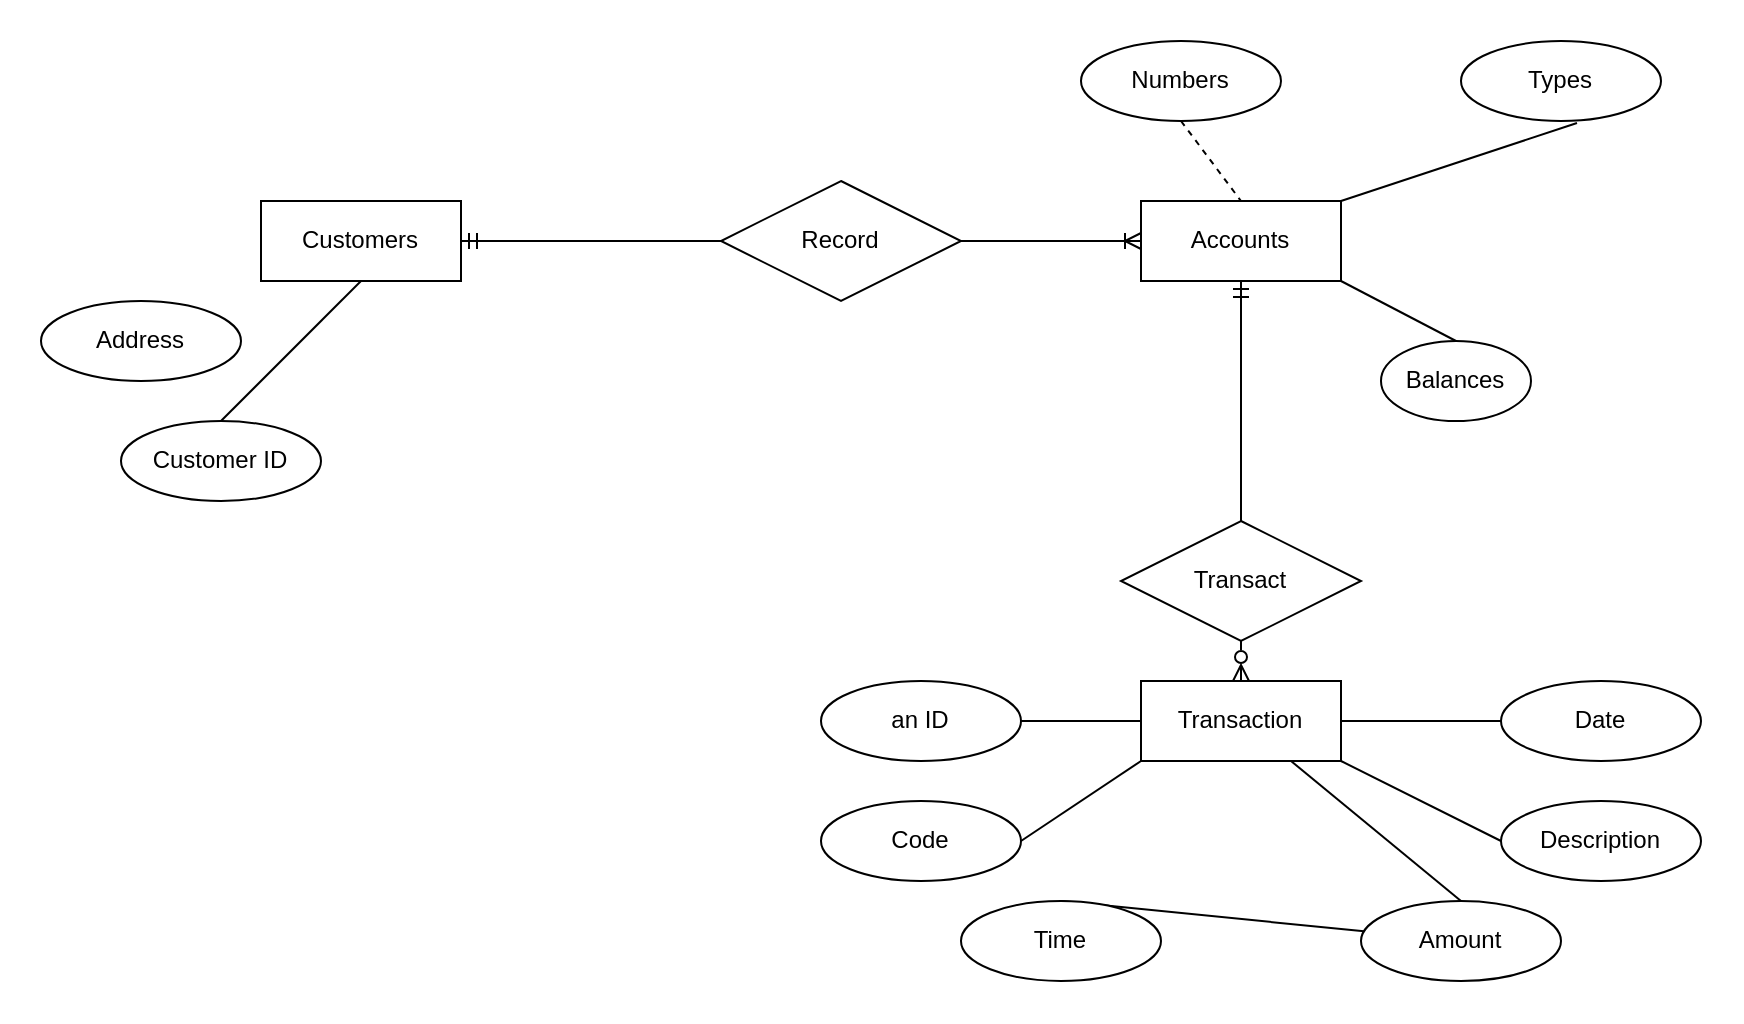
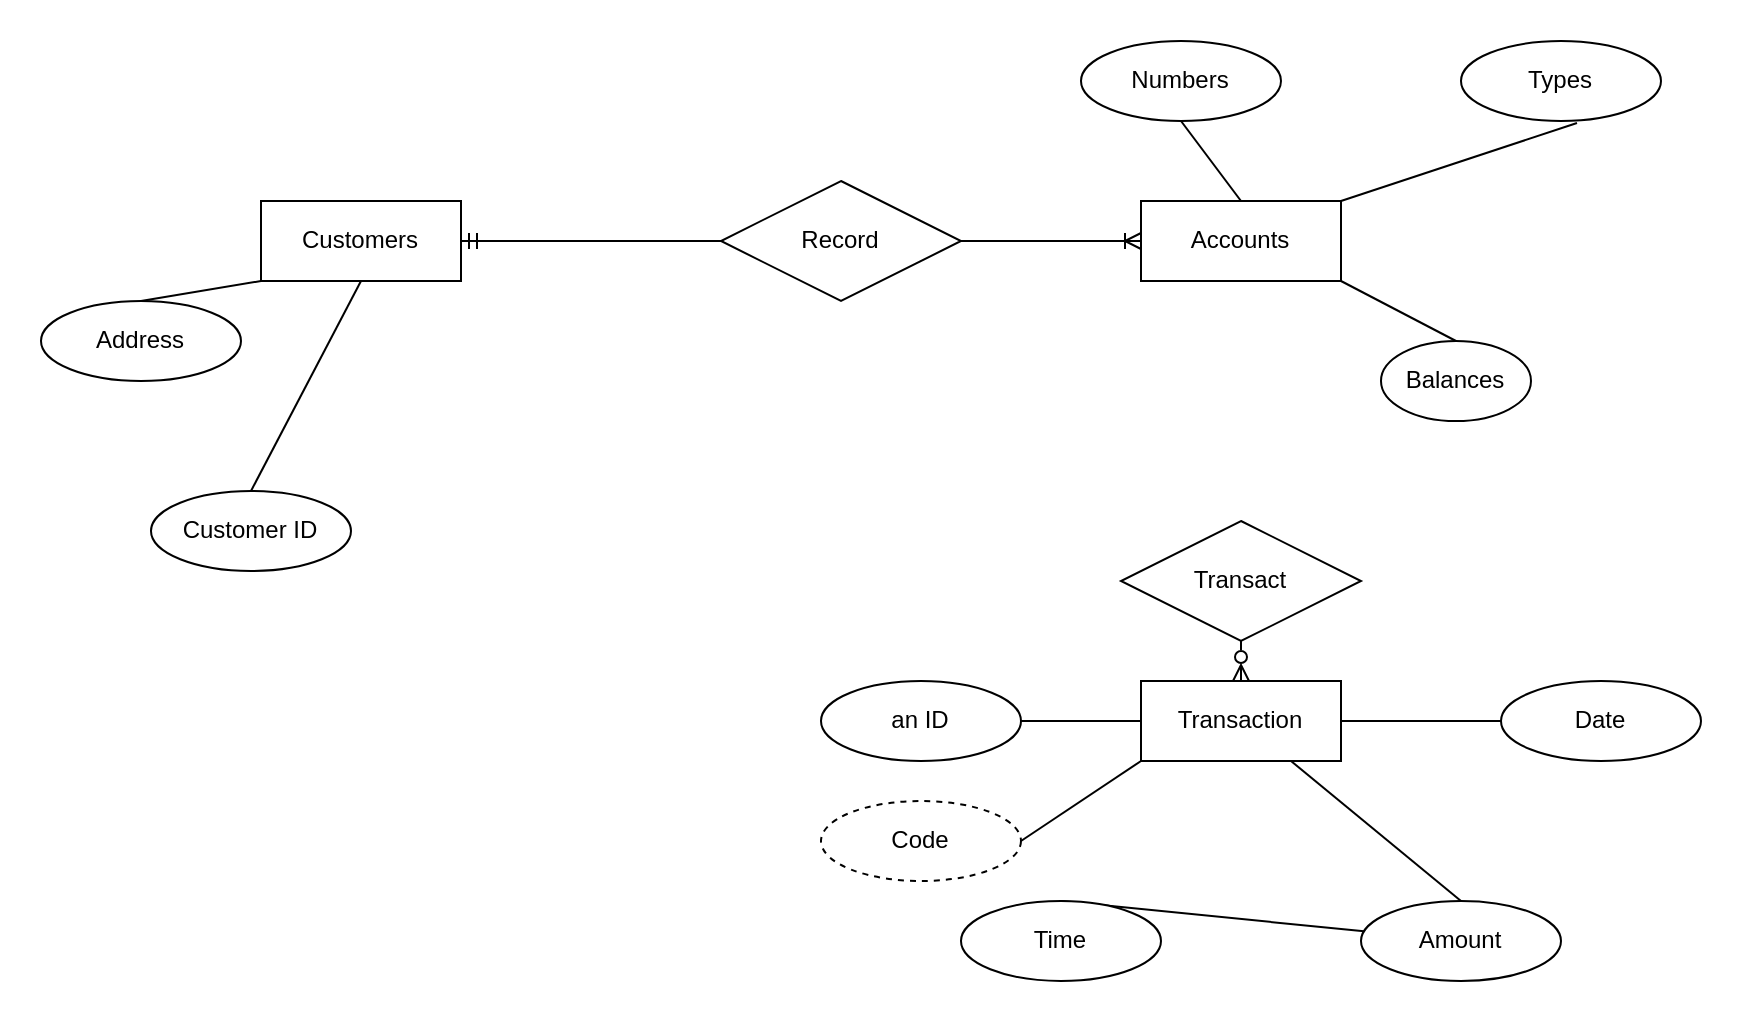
- <mxCell id="12" style="edgeStyle=none;rounded=0;orthogonalLoop=1;jettySize=auto;html=1;exitX=0.5;exitY=1;exitDx=0;exitDy=0;entryX=0.5;entryY=0;entryDx=0;entryDy=0;endArrow=none;endFill=0;dashed=1;" edge="1" parent="1" source="13" target="11"><mxGeometry relative="1" as="geometry" /></mxCell>
+ <mxCell id="12" style="edgeStyle=none;rounded=0;orthogonalLoop=1;jettySize=auto;html=1;exitX=0.5;exitY=1;exitDx=0;exitDy=0;entryX=0.5;entryY=0;entryDx=0;entryDy=0;endArrow=none;endFill=0;" edge="1" parent="1" source="13" target="11"><mxGeometry relative="1" as="geometry" /></mxCell>
+ <mxCell id="5" style="edgeStyle=none;rounded=0;orthogonalLoop=1;jettySize=auto;html=1;exitX=0.5;exitY=0;exitDx=0;exitDy=0;entryX=0;entryY=1;entryDx=0;entryDy=0;endArrow=none;endFill=0;" edge="1" parent="1" source="6" target="4"><mxGeometry relative="1" as="geometry" /></mxCell>
- <mxCell id="10" style="edgeStyle=none;rounded=0;orthogonalLoop=1;jettySize=auto;html=1;exitX=0.5;exitY=1;exitDx=0;exitDy=0;entryX=0.5;entryY=0;entryDx=0;entryDy=0;endArrow=none;endFill=0;startArrow=ERmandOne;startFill=0;" edge="1" parent="1" source="11" target="33"><mxGeometry relative="1" as="geometry" /></mxCell>
- <mxCell id="7" value="Customer ID" style="ellipse;whiteSpace=wrap;html=1;align=center;" vertex="1" parent="1"><mxGeometry x="60" y="210" width="100" height="40" as="geometry" /></mxCell>
+ <mxCell id="7" value="Customer ID" style="ellipse;whiteSpace=wrap;html=1;align=center;" vertex="1" parent="1"><mxGeometry x="75" y="245" width="100" height="40" as="geometry" /></mxCell>
- <mxCell id="28" style="edgeStyle=none;rounded=0;orthogonalLoop=1;jettySize=auto;html=1;exitX=0;exitY=0.5;exitDx=0;exitDy=0;entryX=1;entryY=1;entryDx=0;entryDy=0;endArrow=none;endFill=0;" edge="1" parent="1" source="29" target="31"><mxGeometry relative="1" as="geometry"><mxPoint x="660" y="375" as="targetPoint" /></mxGeometry></mxCell>
- <mxCell id="21" value="Code" style="ellipse;whiteSpace=wrap;html=1;align=center;" vertex="1" parent="1"><mxGeometry x="410" y="400" width="100" height="40" as="geometry" /></mxCell>
+ <mxCell id="21" value="Code" style="ellipse;whiteSpace=wrap;html=1;align=center;dashed=1;" vertex="1" parent="1"><mxGeometry x="410" y="400" width="100" height="40" as="geometry" /></mxCell>
- <mxCell id="29" value="Description" style="ellipse;whiteSpace=wrap;html=1;align=center;" vertex="1" parent="1"><mxGeometry x="750" y="400" width="100" height="40" as="geometry" /></mxCell>
